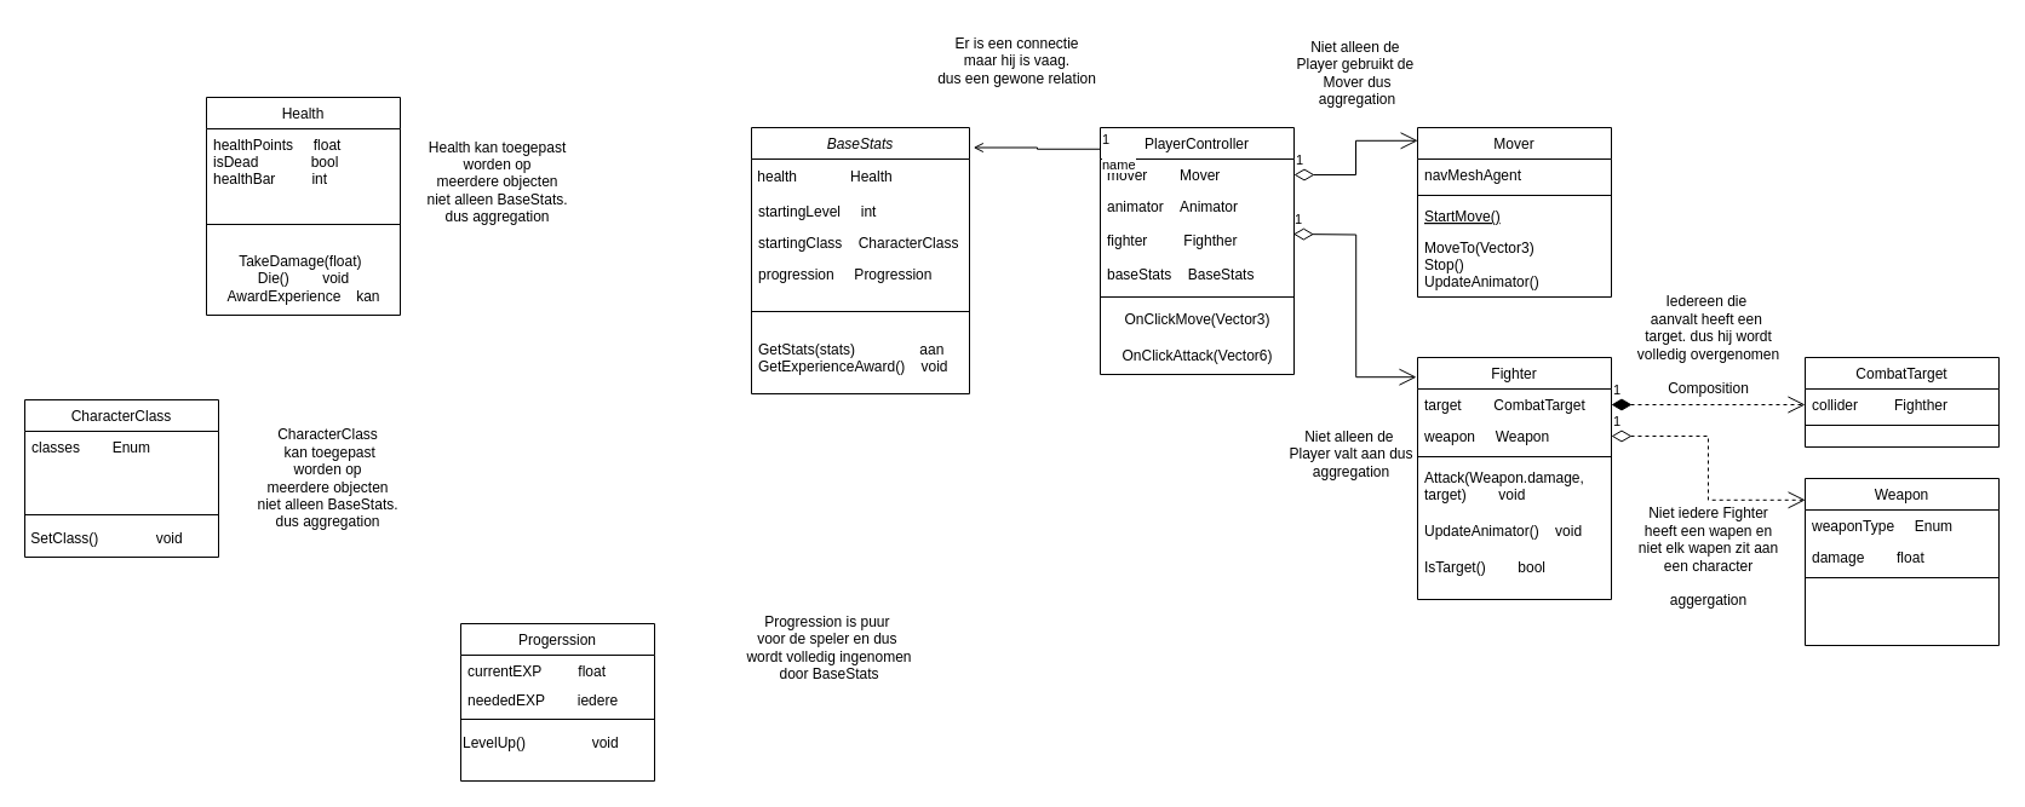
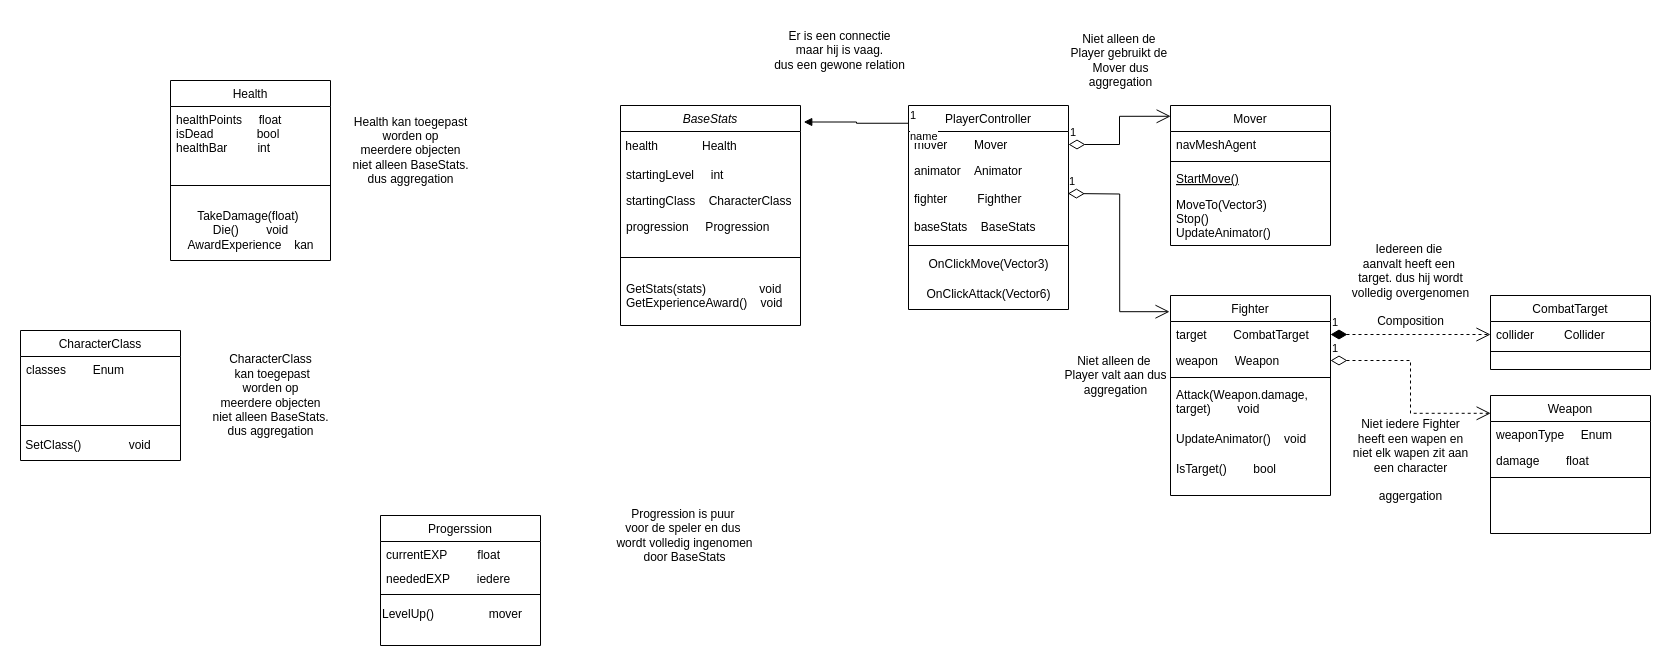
- <mxCell id="52" value="name" style="endArrow=open;endFill=1;html=1;edgeStyle=elbowEdgeStyle;align=left;verticalAlign=top;rounded=0;exitX=0.003;exitY=0.087;exitDx=0;exitDy=0;exitPerimeter=0;entryX=1.018;entryY=0.075;entryDx=0;entryDy=0;entryPerimeter=0;" parent="1" source="18" target="2" edge="1"><mxGeometry x="-1" relative="1" as="geometry"><mxPoint x="970" y="305" as="sourcePoint" /><mxPoint x="1130" y="305" as="targetPoint" /></mxGeometry></mxCell>
+ <mxCell id="52" value="name" style="endArrow=block;endFill=1;html=1;edgeStyle=elbowEdgeStyle;align=left;verticalAlign=top;rounded=0;exitX=0.003;exitY=0.087;exitDx=0;exitDy=0;exitPerimeter=0;entryX=1.018;entryY=0.075;entryDx=0;entryDy=0;entryPerimeter=0;" parent="1" source="18" target="2" edge="1"><mxGeometry x="-1" relative="1" as="geometry"><mxPoint x="970" y="305" as="sourcePoint" /><mxPoint x="1130" y="305" as="targetPoint" /></mxGeometry></mxCell>
- <mxCell id="8" value="GetStats(stats)                aan&#10;GetExperienceAward()    void" style="text;align=left;verticalAlign=top;spacingLeft=4;spacingRight=4;overflow=hidden;rotatable=0;points=[[0,0.5],[1,0.5]];portConstraint=eastwest;" parent="2" vertex="1"><mxGeometry y="170" width="180" height="48" as="geometry" /></mxCell>
+ <mxCell id="8" value="GetStats(stats)                void&#10;GetExperienceAward()    void" style="text;align=left;verticalAlign=top;spacingLeft=4;spacingRight=4;overflow=hidden;rotatable=0;points=[[0,0.5],[1,0.5]];portConstraint=eastwest;" parent="2" vertex="1"><mxGeometry y="170" width="180" height="48" as="geometry" /></mxCell>
- <mxCell id="38" value="collider         Fighther" style="text;align=left;verticalAlign=top;spacingLeft=4;spacingRight=4;overflow=hidden;rotatable=0;points=[[0,0.5],[1,0.5]];portConstraint=eastwest;" parent="37" vertex="1"><mxGeometry y="26" width="160" height="26" as="geometry" /></mxCell>
+ <mxCell id="38" value="collider         Collider" style="text;align=left;verticalAlign=top;spacingLeft=4;spacingRight=4;overflow=hidden;rotatable=0;points=[[0,0.5],[1,0.5]];portConstraint=eastwest;" parent="37" vertex="1"><mxGeometry y="26" width="160" height="26" as="geometry" /></mxCell>
- <mxCell id="48" value="LevelUp()&lt;span style=&quot;white-space: pre;&quot;&gt;&#09;&lt;span style=&quot;white-space: pre;&quot;&gt;&#09;&lt;/span&gt;void&lt;/span&gt;" style="text;html=1;align=left;verticalAlign=middle;resizable=0;points=[];autosize=1;strokeColor=none;fillColor=none;" parent="44" vertex="1"><mxGeometry y="84" width="160" height="30" as="geometry" /></mxCell>
+ <mxCell id="48" value="LevelUp()&lt;span style=&quot;white-space: pre;&quot;&gt;&#09;&lt;span style=&quot;white-space: pre;&quot;&gt;&#09;&lt;/span&gt;mover&lt;/span&gt;" style="text;html=1;align=left;verticalAlign=middle;resizable=0;points=[];autosize=1;strokeColor=none;fillColor=none;" parent="44" vertex="1"><mxGeometry y="84" width="160" height="30" as="geometry" /></mxCell>
